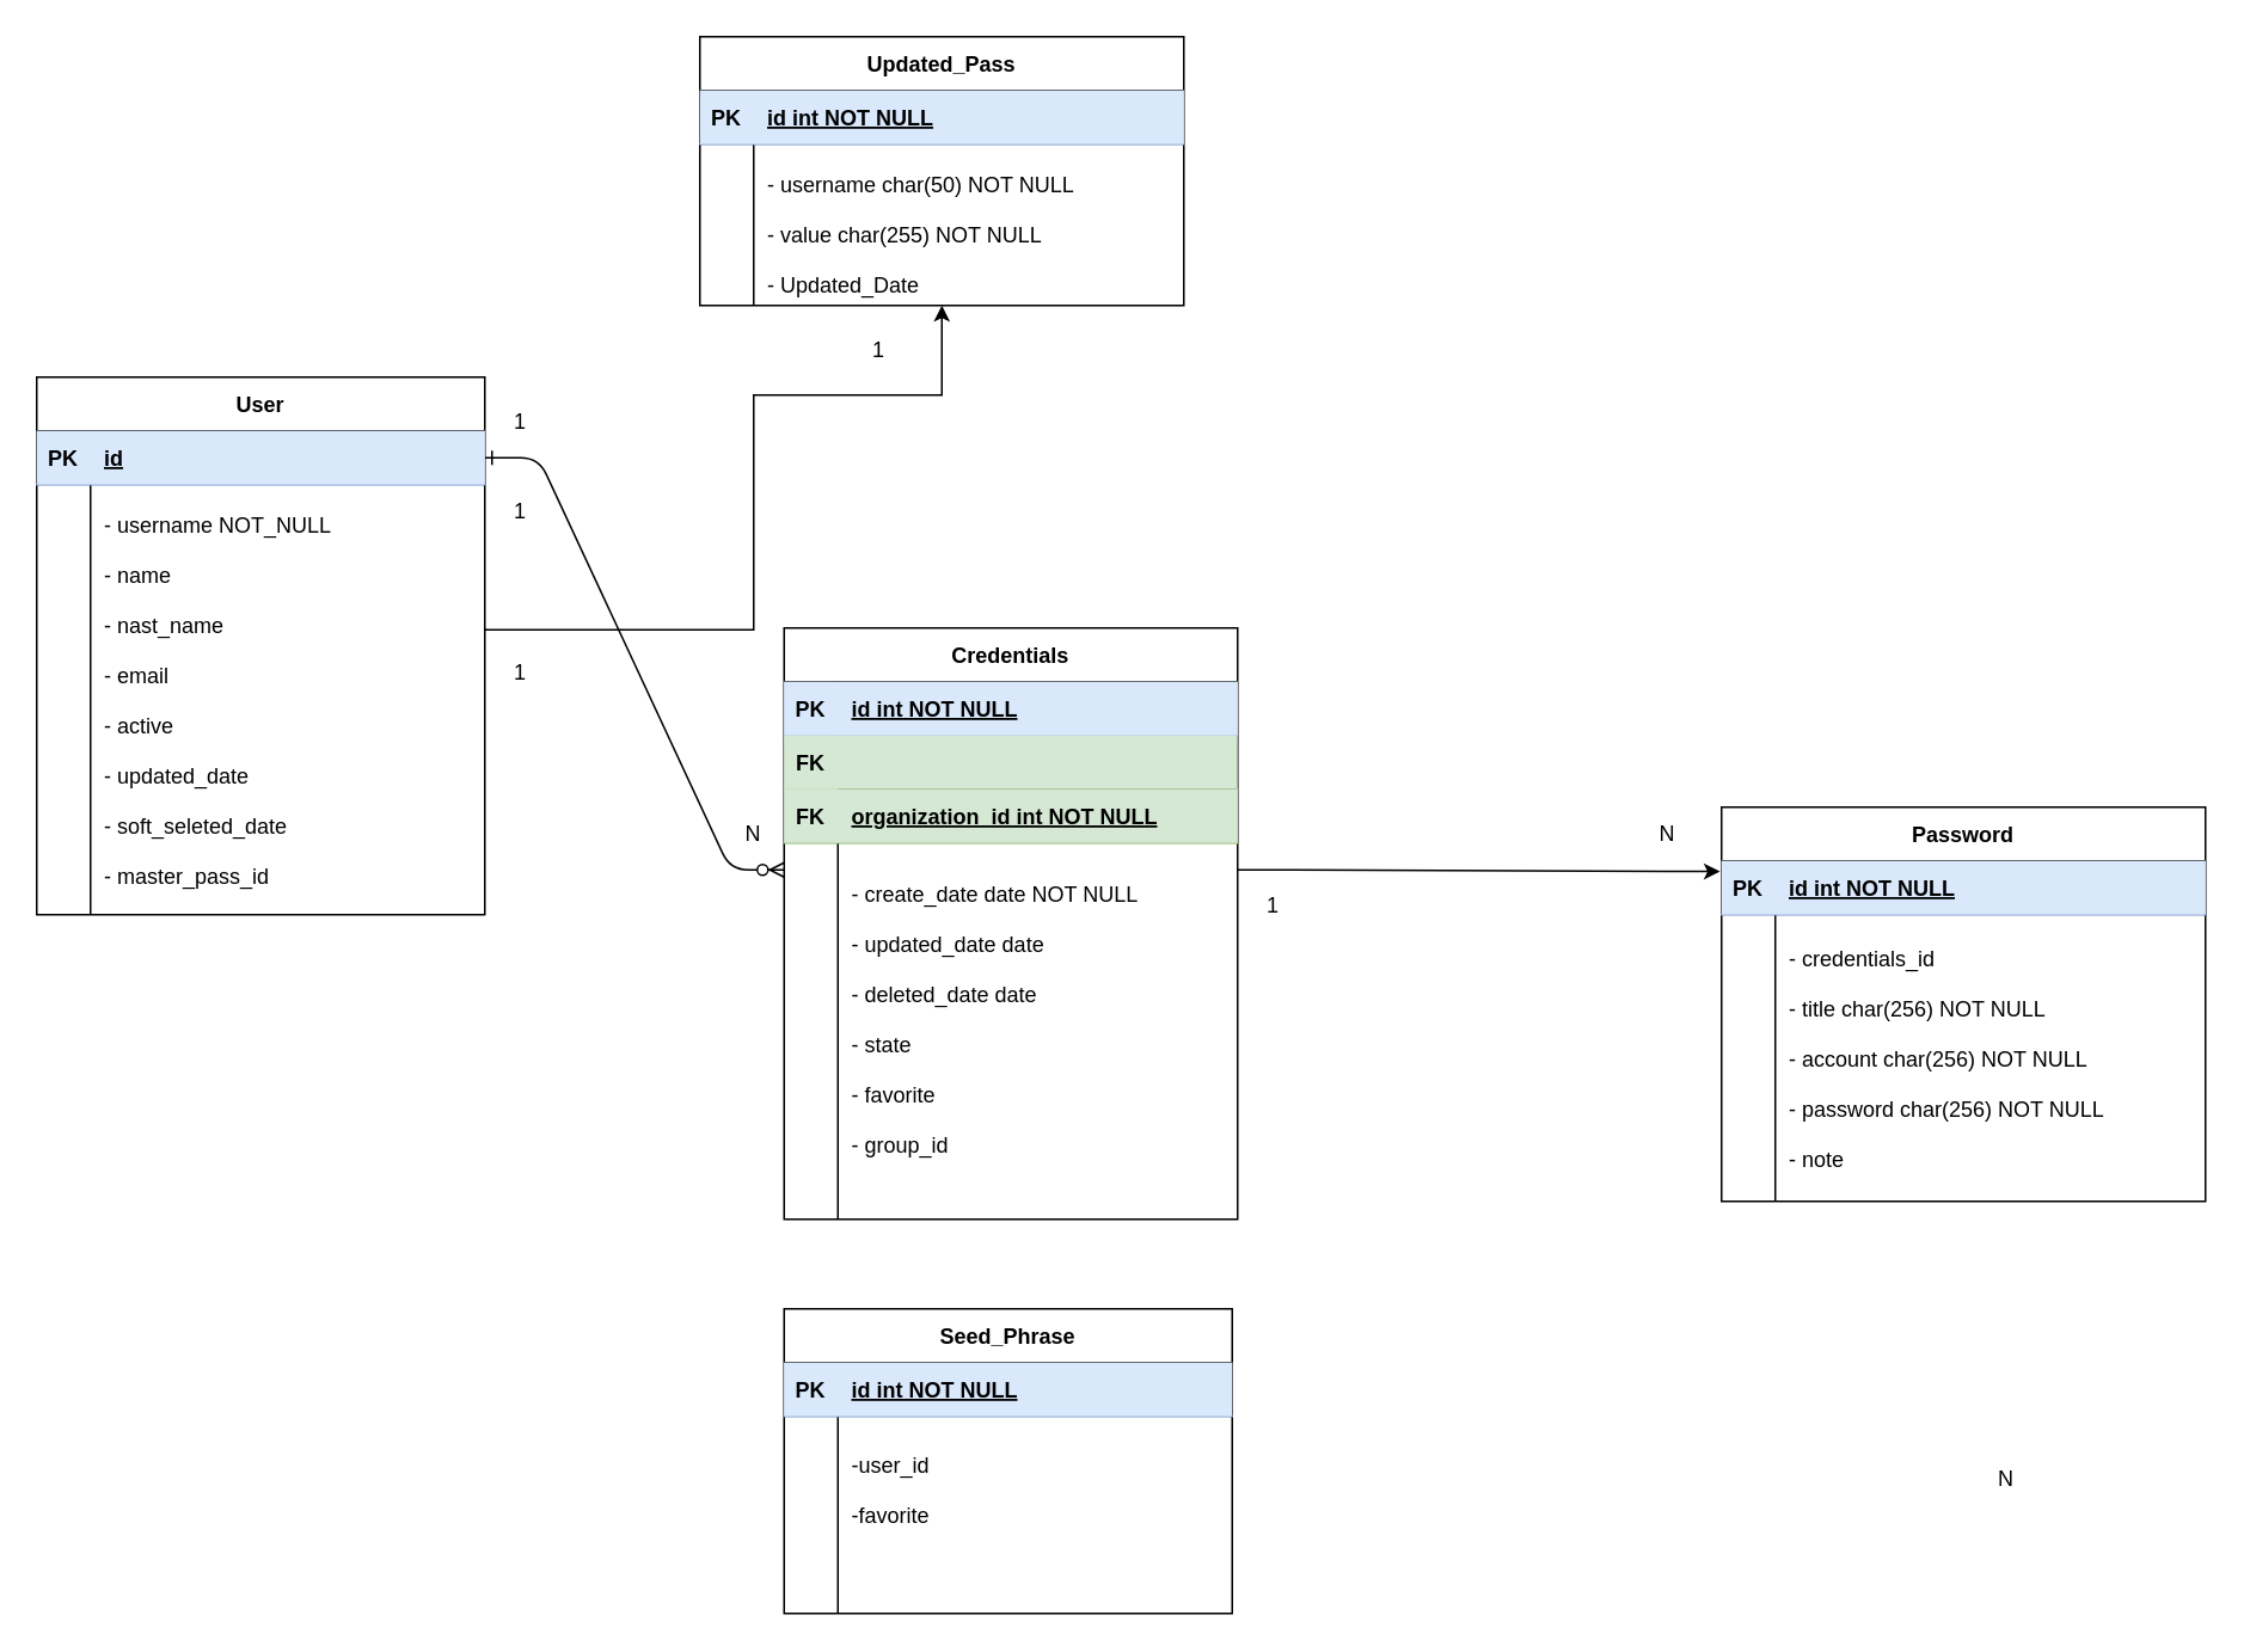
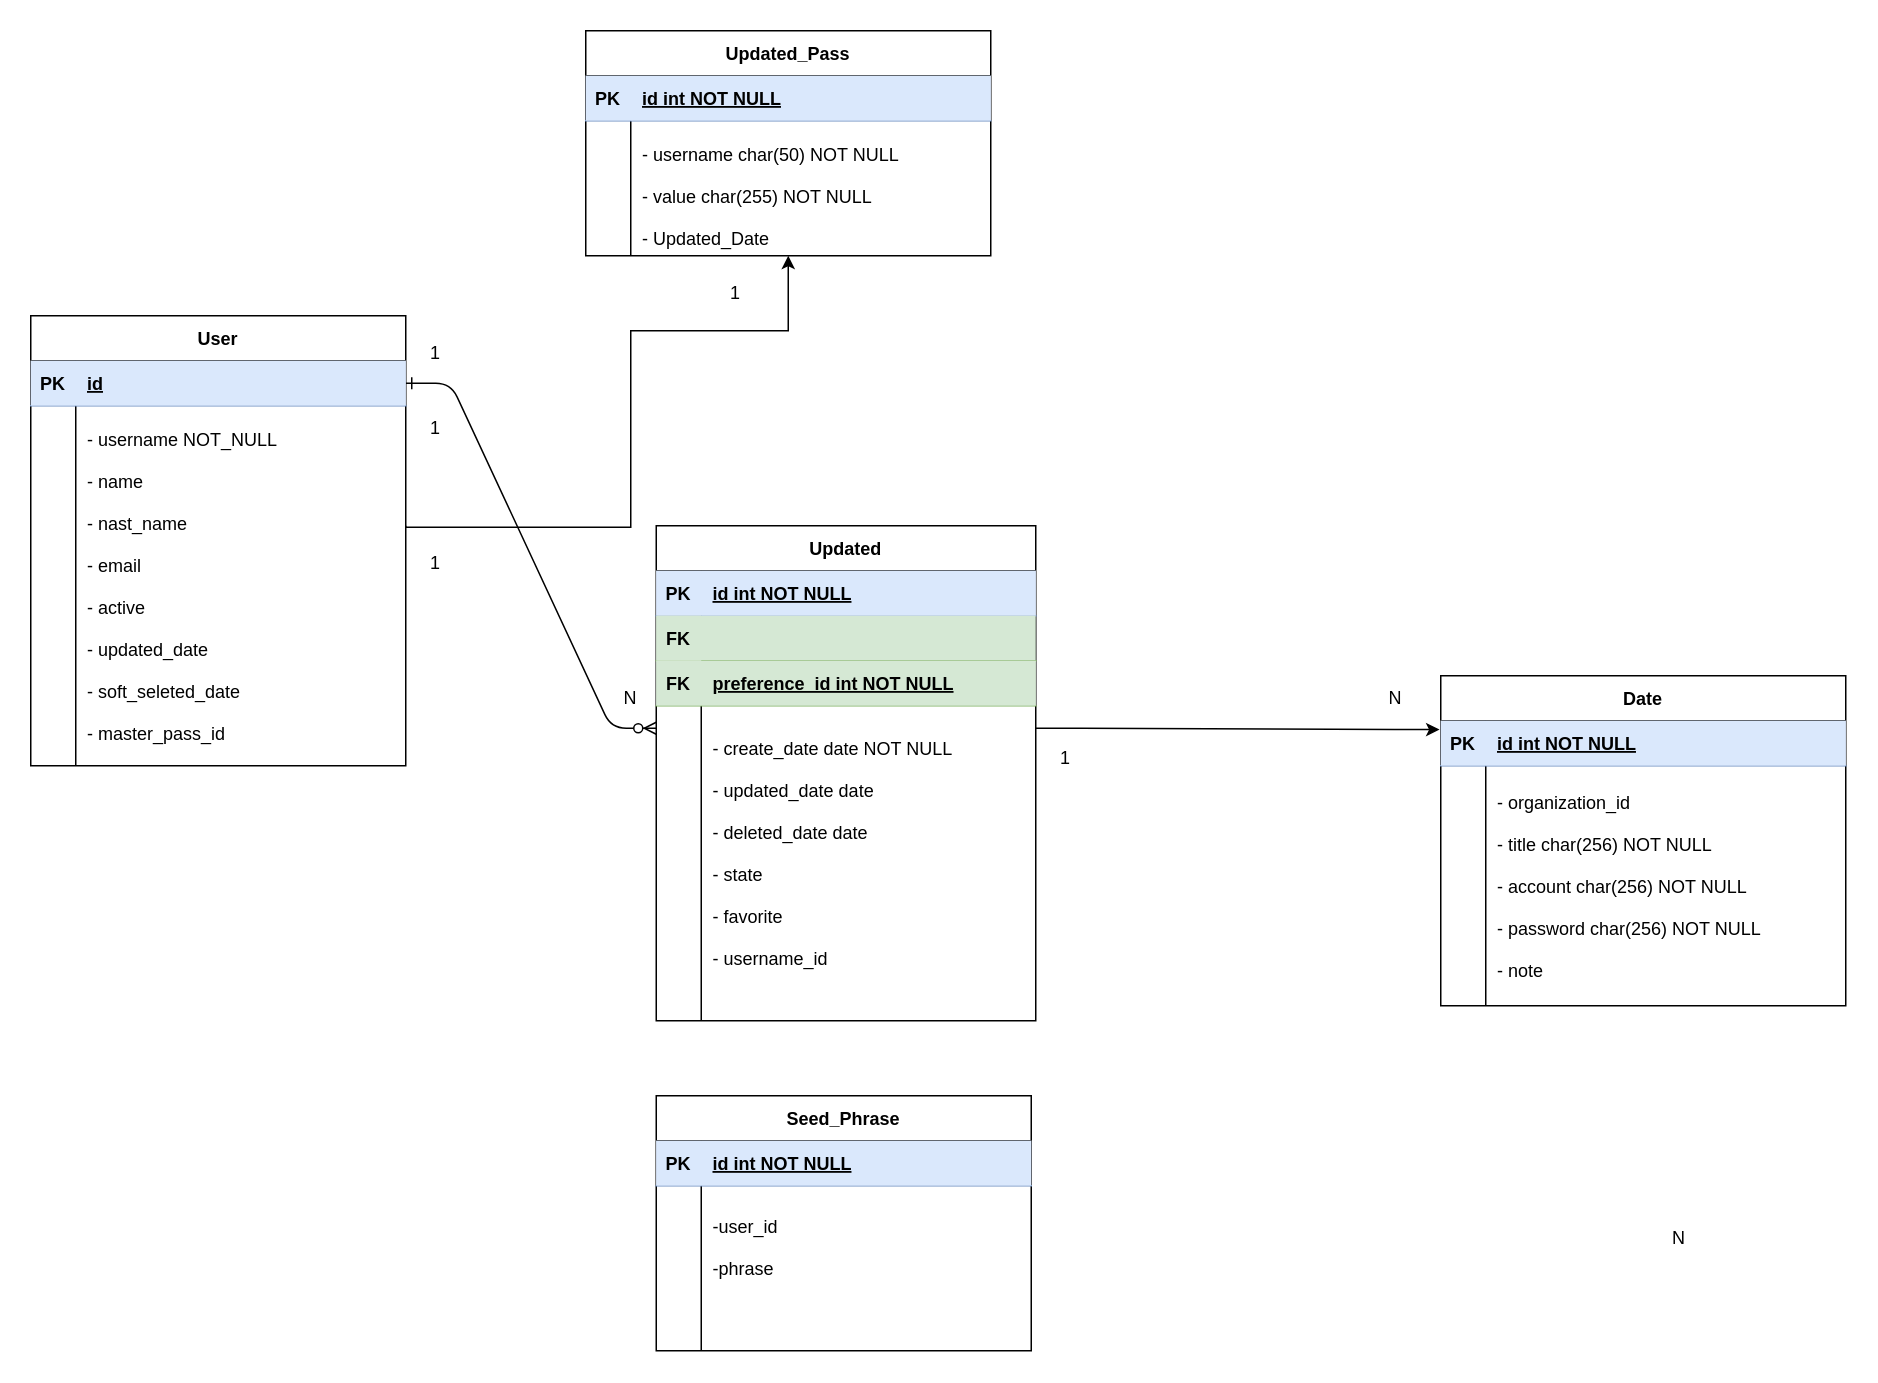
- <mxCell id="3" value="Credentials" style="shape=table;startSize=30;container=1;collapsible=1;childLayout=tableLayout;fixedRows=1;rowLines=0;fontStyle=1;align=center;resizeLast=1;" parent="1" vertex="1"><mxGeometry x="437" y="350" width="253" height="330.0" as="geometry" /></mxCell>
+ <mxCell id="3" value="Updated" style="shape=table;startSize=30;container=1;collapsible=1;childLayout=tableLayout;fixedRows=1;rowLines=0;fontStyle=1;align=center;resizeLast=1;" parent="1" vertex="1"><mxGeometry x="437" y="350" width="253" height="330.0" as="geometry" /></mxCell>
- <mxCell id="11" value="organization_id int NOT NULL " style="shape=partialRectangle;overflow=hidden;connectable=0;fillColor=#d5e8d4;top=0;left=0;bottom=0;right=0;align=left;spacingLeft=6;fontStyle=5;strokeColor=#82b366;" parent="9" vertex="1"><mxGeometry x="30" width="223" height="30" as="geometry"><mxRectangle width="223" height="30" as="alternateBounds" /></mxGeometry></mxCell>
+ <mxCell id="11" value="preference_id int NOT NULL " style="shape=partialRectangle;overflow=hidden;connectable=0;fillColor=#d5e8d4;top=0;left=0;bottom=0;right=0;align=left;spacingLeft=6;fontStyle=5;strokeColor=#82b366;" parent="9" vertex="1"><mxGeometry x="30" width="223" height="30" as="geometry"><mxRectangle width="223" height="30" as="alternateBounds" /></mxGeometry></mxCell>
- <mxCell id="15" value="Password" style="shape=table;startSize=30;container=1;collapsible=1;childLayout=tableLayout;fixedRows=1;rowLines=0;fontStyle=1;align=center;resizeLast=1;" parent="1" vertex="1"><mxGeometry x="960" y="450" width="270" height="220" as="geometry" /></mxCell>
+ <mxCell id="15" value="Date" style="shape=table;startSize=30;container=1;collapsible=1;childLayout=tableLayout;fixedRows=1;rowLines=0;fontStyle=1;align=center;resizeLast=1;" parent="1" vertex="1"><mxGeometry x="960" y="450" width="270" height="220" as="geometry" /></mxCell>
- <mxCell id="14" value="&#10;- create_date date NOT NULL&#10;&#10;- updated_date date&#10;&#10;- deleted_date date&#10;&#10;- state&#10;&#10;- favorite&#10;&#10;- group_id&#10;&#10;" style="shape=partialRectangle;overflow=hidden;connectable=0;fillColor=none;top=0;left=0;bottom=0;right=0;align=left;spacingLeft=6;" parent="12" vertex="1"><mxGeometry x="30" width="223" height="210" as="geometry"><mxRectangle width="223" height="210" as="alternateBounds" /></mxGeometry></mxCell>
+ <mxCell id="14" value="&#10;- create_date date NOT NULL&#10;&#10;- updated_date date&#10;&#10;- deleted_date date&#10;&#10;- state&#10;&#10;- favorite&#10;&#10;- username_id&#10;&#10;" style="shape=partialRectangle;overflow=hidden;connectable=0;fillColor=none;top=0;left=0;bottom=0;right=0;align=left;spacingLeft=6;" parent="12" vertex="1"><mxGeometry x="30" width="223" height="210" as="geometry"><mxRectangle width="223" height="210" as="alternateBounds" /></mxGeometry></mxCell>
- <mxCell id="21" value="- credentials_id&#10;&#10;- title char(256) NOT NULL&#10;&#10;- account char(256) NOT NULL&#10;&#10;- password char(256) NOT NULL&#10;&#10;- note" style="shape=partialRectangle;overflow=hidden;connectable=0;fillColor=none;top=0;left=0;bottom=0;right=0;align=left;spacingLeft=6;" parent="19" vertex="1"><mxGeometry x="30" width="240" height="160" as="geometry"><mxRectangle width="240" height="160" as="alternateBounds" /></mxGeometry></mxCell>
+ <mxCell id="21" value="- organization_id&#10;&#10;- title char(256) NOT NULL&#10;&#10;- account char(256) NOT NULL&#10;&#10;- password char(256) NOT NULL&#10;&#10;- note" style="shape=partialRectangle;overflow=hidden;connectable=0;fillColor=none;top=0;left=0;bottom=0;right=0;align=left;spacingLeft=6;" parent="19" vertex="1"><mxGeometry x="30" width="240" height="160" as="geometry"><mxRectangle width="240" height="160" as="alternateBounds" /></mxGeometry></mxCell>
- <mxCell id="55" value="-user_id&#10;&#10;-favorite&#10;&#10;" style="shape=partialRectangle;overflow=hidden;connectable=0;fillColor=none;top=0;left=0;bottom=0;right=0;align=left;spacingLeft=6;" vertex="1" parent="53"><mxGeometry x="30" width="220" height="110" as="geometry"><mxRectangle width="220" height="110" as="alternateBounds" /></mxGeometry></mxCell>
+ <mxCell id="55" value="-user_id&#10;&#10;-phrase&#10;&#10;" style="shape=partialRectangle;overflow=hidden;connectable=0;fillColor=none;top=0;left=0;bottom=0;right=0;align=left;spacingLeft=6;" vertex="1" parent="53"><mxGeometry x="30" width="220" height="110" as="geometry"><mxRectangle width="220" height="110" as="alternateBounds" /></mxGeometry></mxCell>
